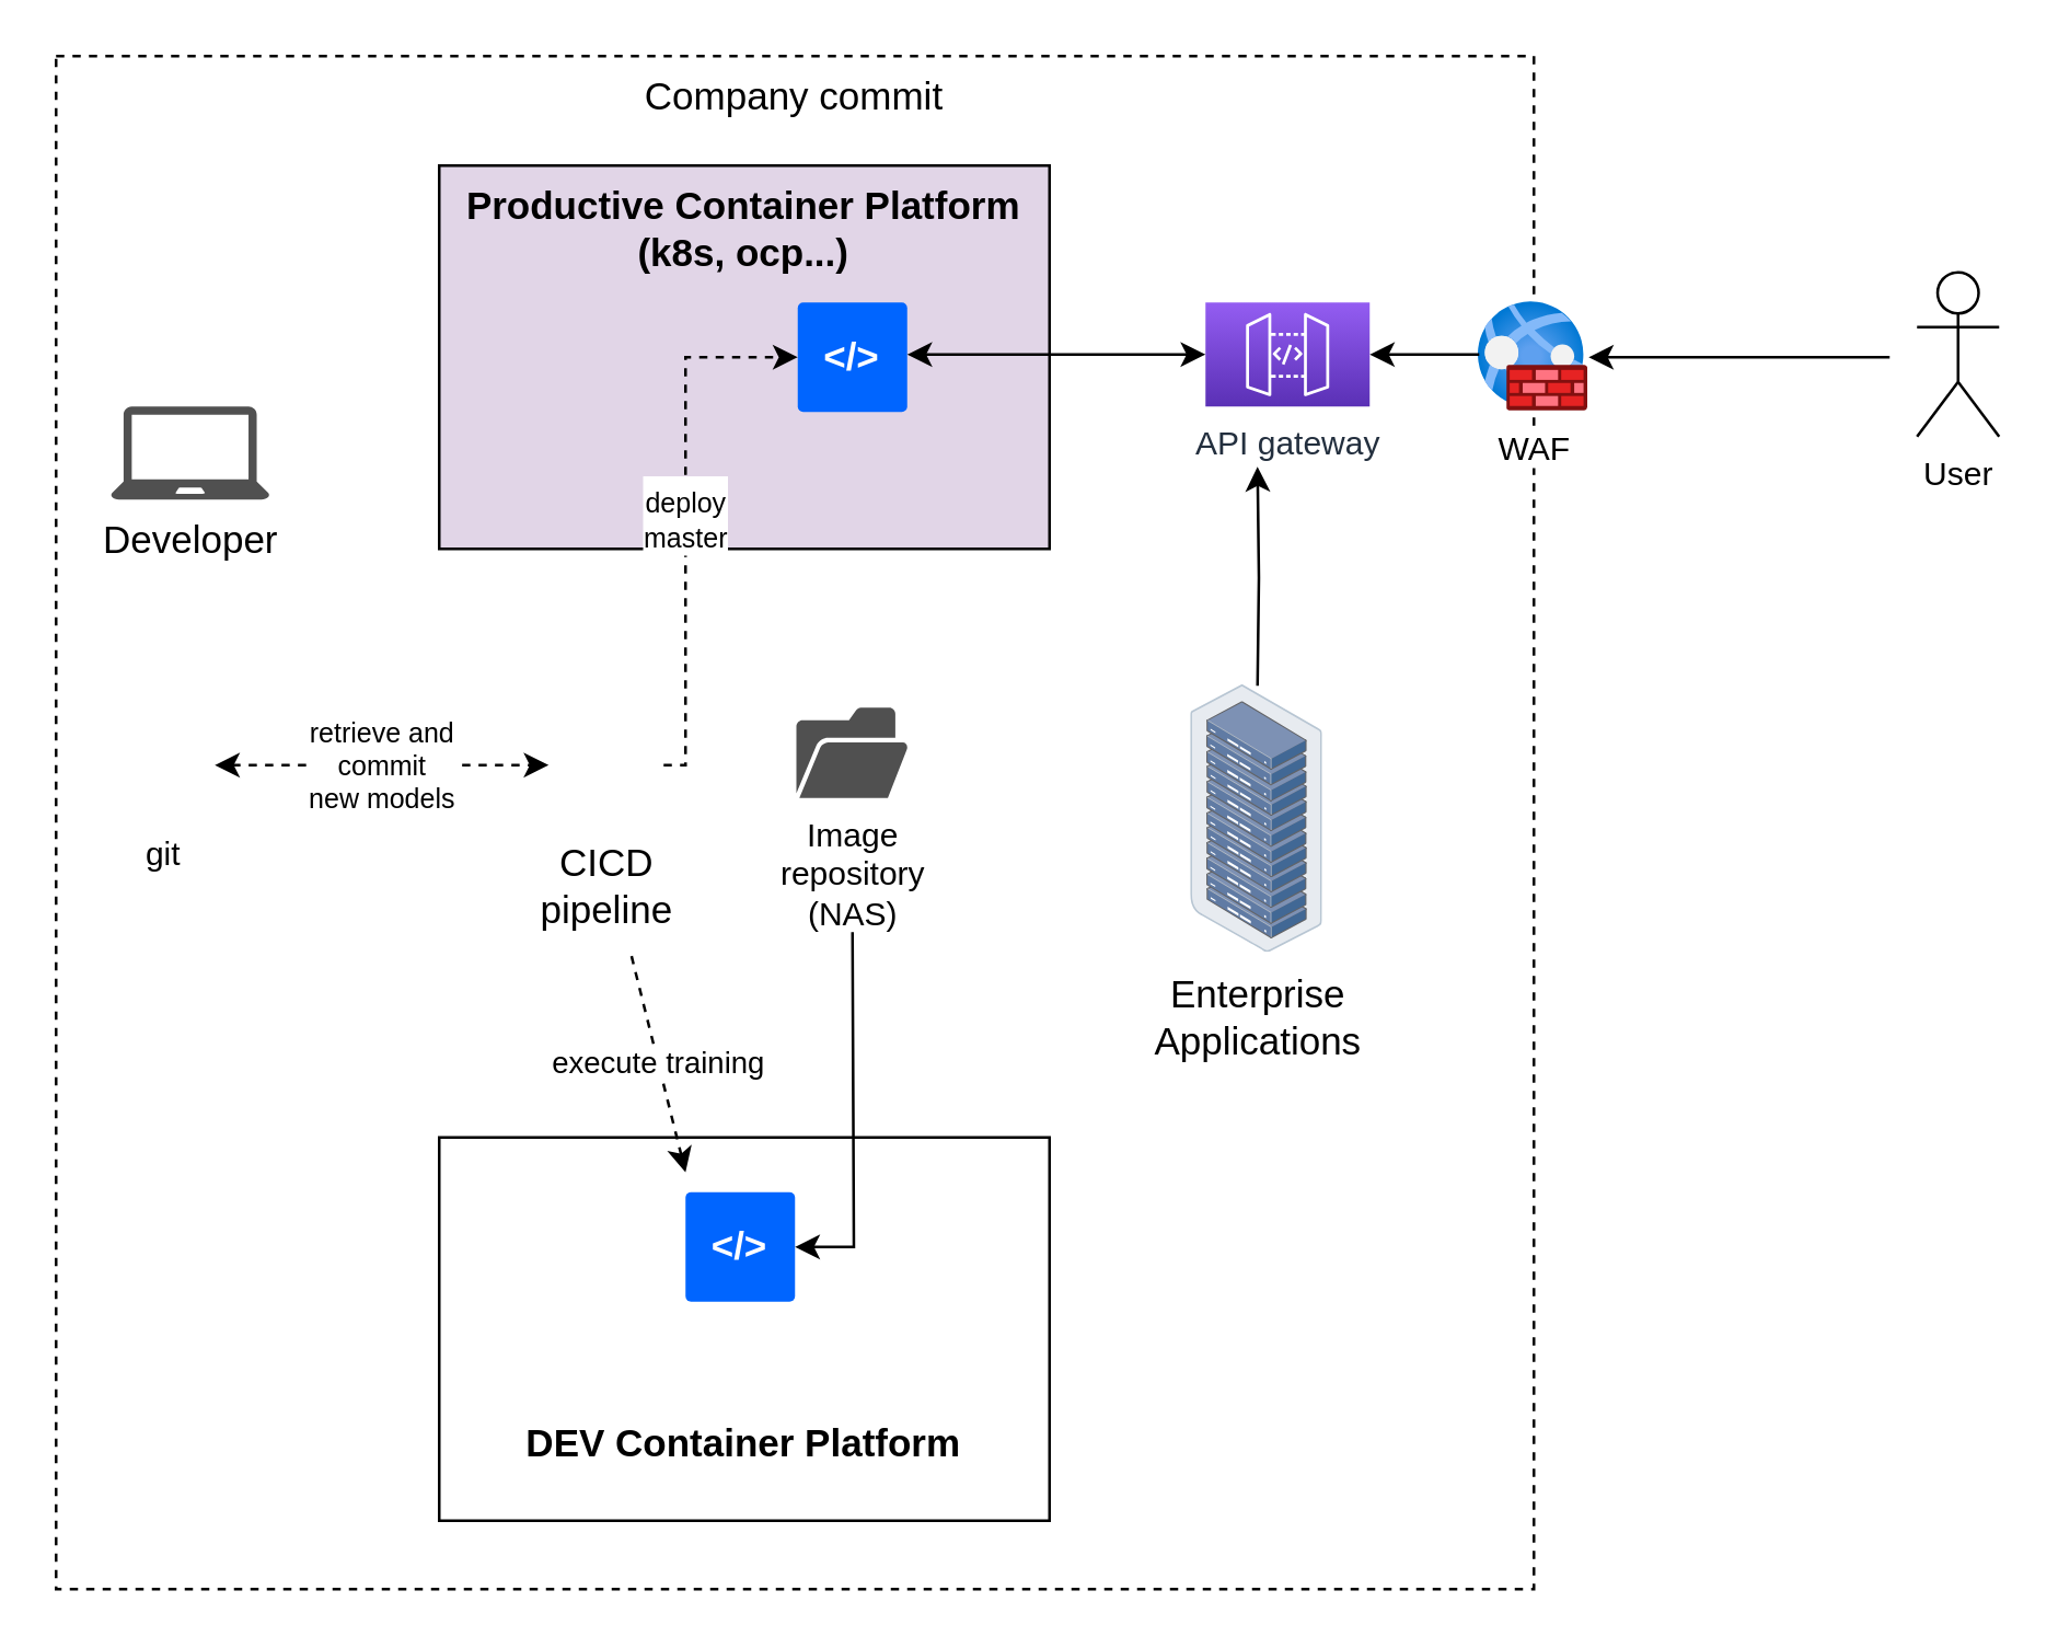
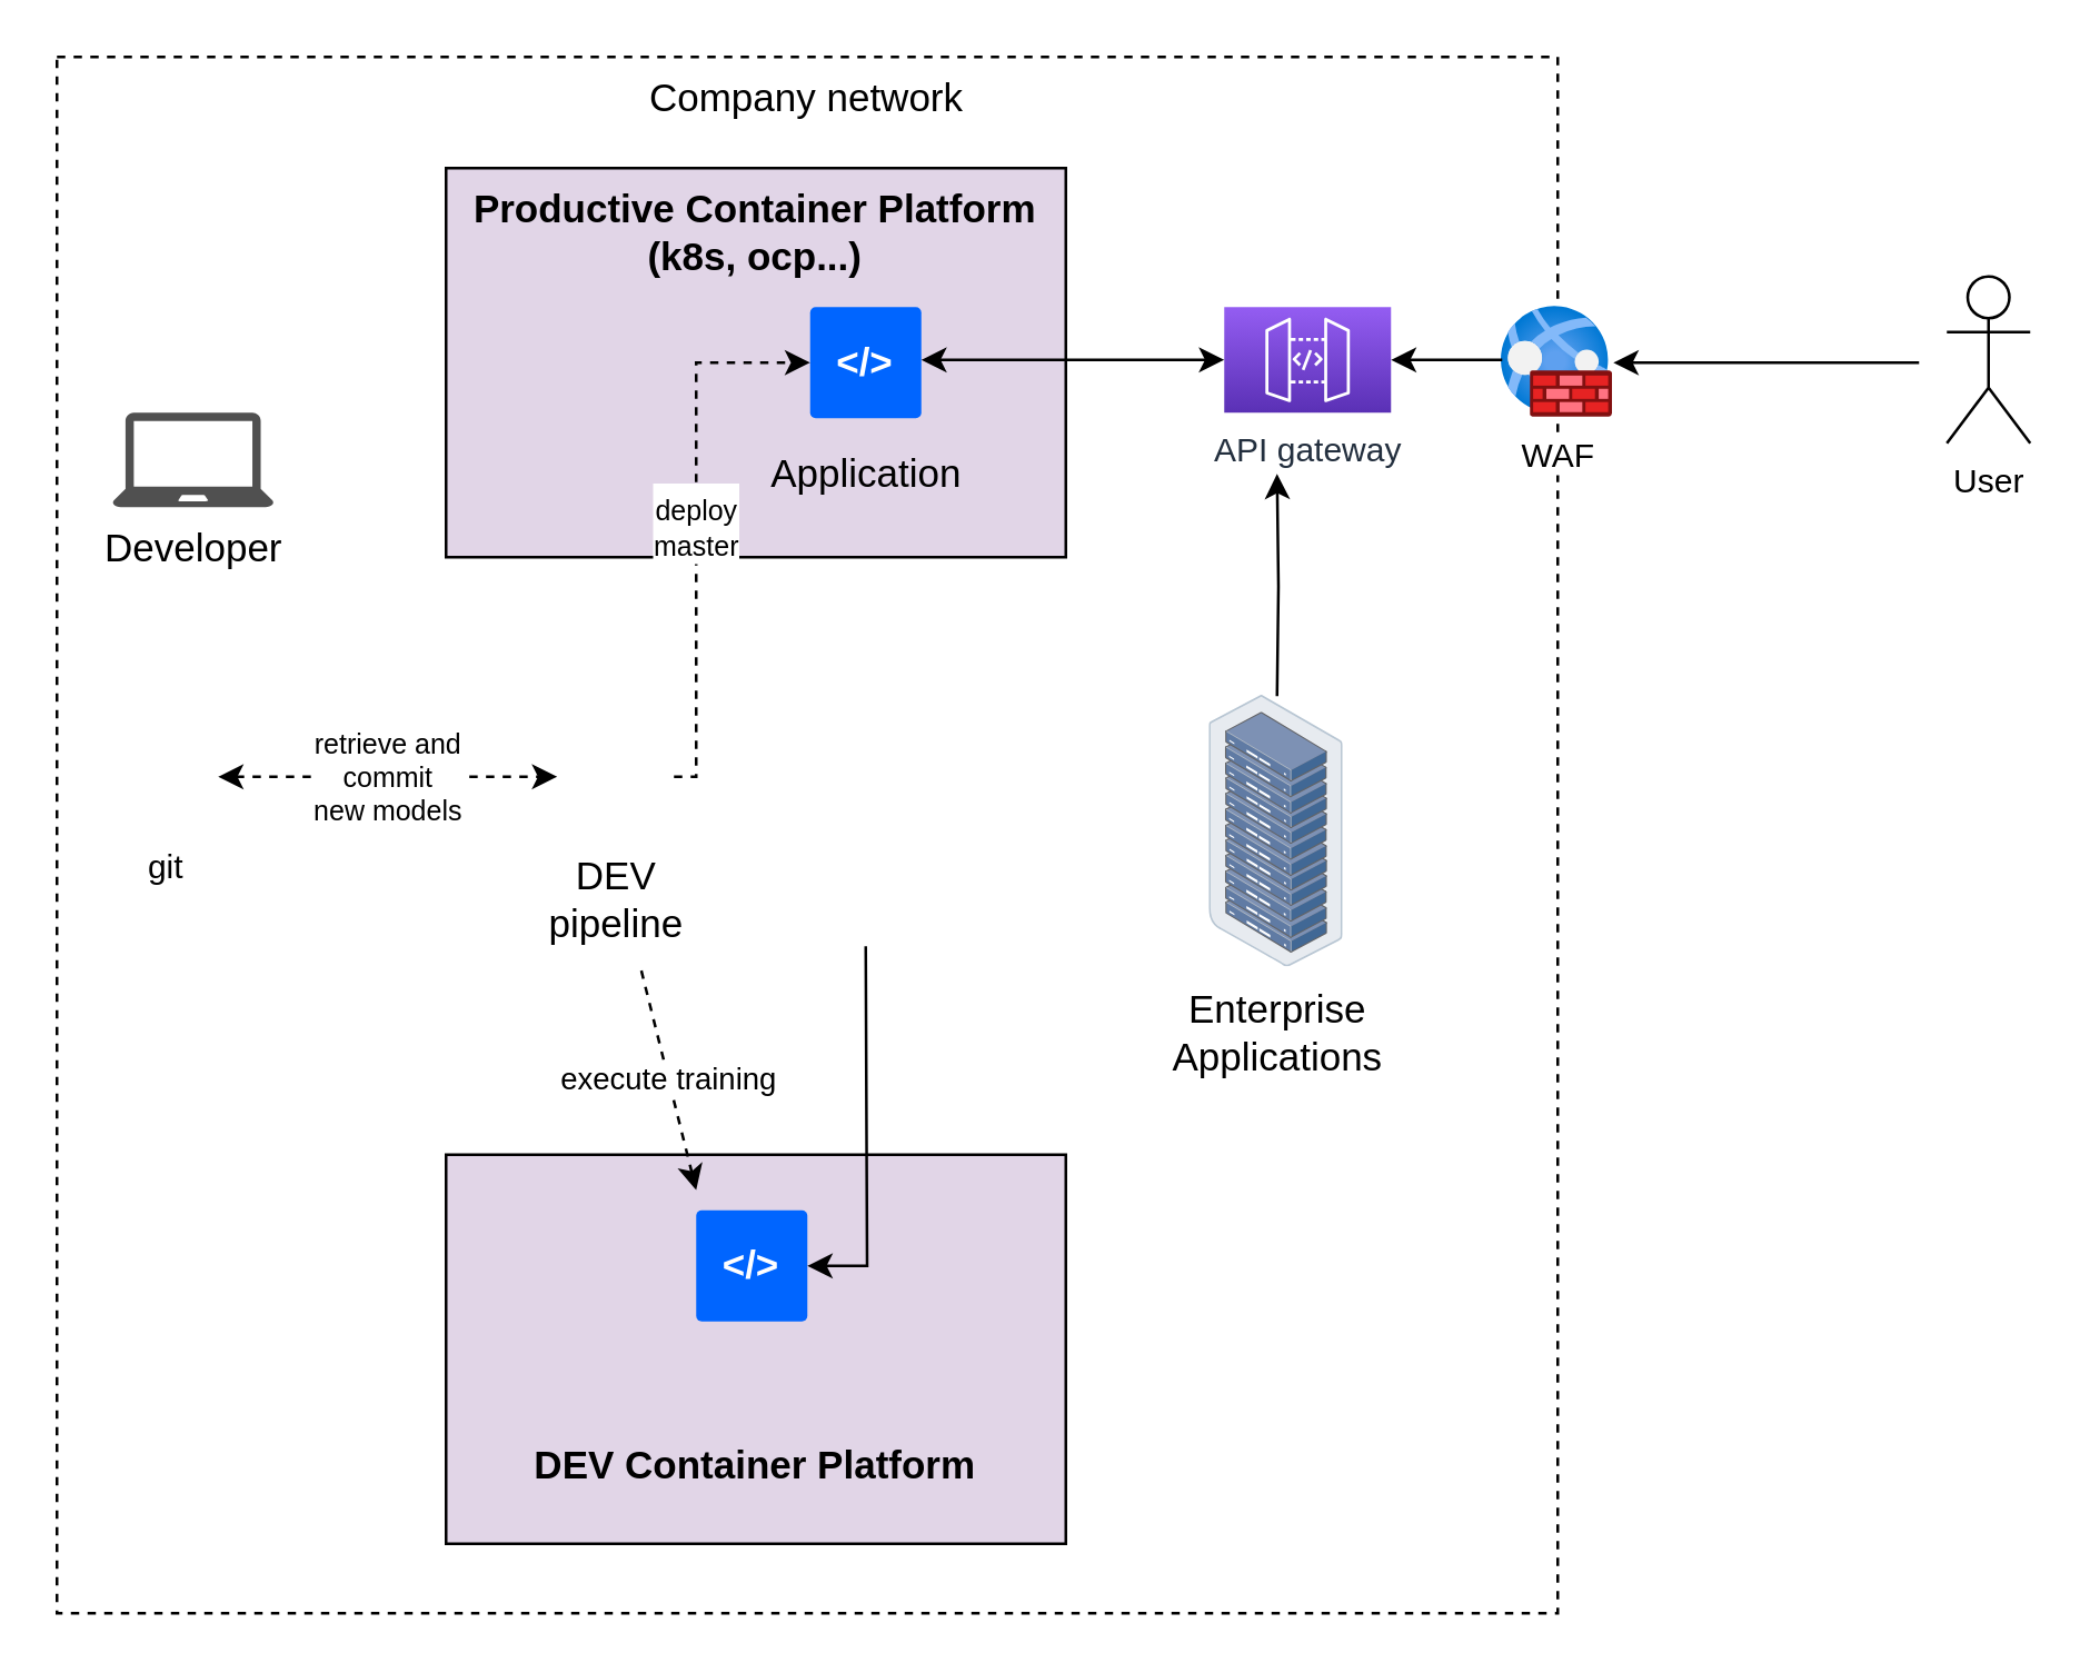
- <mxCell id="2" value="Company commit" style="rounded=0;whiteSpace=wrap;html=1;fontSize=14;dashed=1;verticalAlign=top;" parent="1" vertex="1"><mxGeometry x="20" y="20" width="540" height="560" as="geometry" /></mxCell>
+ <mxCell id="2" value="Company network" style="rounded=0;whiteSpace=wrap;html=1;fontSize=14;dashed=1;verticalAlign=top;" parent="1" vertex="1"><mxGeometry x="20" y="20" width="540" height="560" as="geometry" /></mxCell>
+ <mxCell id="14" value="Application" style="text;html=1;align=center;verticalAlign=middle;resizable=0;points=[];autosize=1;fontSize=14;" parent="12" vertex="1"><mxGeometry y="50" width="80" height="20" as="geometry" /></mxCell>
- <mxCell id="23" value="&lt;div&gt;Image&lt;/div&gt;&lt;div&gt;repository&lt;/div&gt;&lt;div&gt;(NAS)&lt;br&gt;&lt;/div&gt;" style="pointerEvents=1;shadow=0;dashed=0;html=1;strokeColor=none;fillColor=#505050;labelPosition=center;verticalLabelPosition=bottom;verticalAlign=top;outlineConnect=0;align=center;shape=mxgraph.office.concepts.folder_open;" vertex="1" parent="1"><mxGeometry x="290.5" y="258" width="41" height="33" as="geometry" /></mxCell>
- <mxCell id="16" value="&lt;div&gt;CICD&lt;/div&gt;&lt;div&gt;pipeline&lt;br&gt;&lt;/div&gt;" style="shape=image;html=1;verticalAlign=top;verticalLabelPosition=bottom;labelBackgroundColor=#ffffff;imageAspect=0;aspect=fixed;image=https://cdn4.iconfinder.com/data/icons/logos-brands-5/24/jenkins-128.png;fontSize=14;" parent="1" vertex="1"><mxGeometry x="200" y="258" width="42" height="42" as="geometry" /></mxCell>
+ <mxCell id="16" value="&lt;div&gt;DEV&lt;/div&gt;&lt;div&gt;pipeline&lt;br&gt;&lt;/div&gt;" style="shape=image;html=1;verticalAlign=top;verticalLabelPosition=bottom;labelBackgroundColor=#ffffff;imageAspect=0;aspect=fixed;image=https://cdn4.iconfinder.com/data/icons/logos-brands-5/24/jenkins-128.png;fontSize=14;" parent="1" vertex="1"><mxGeometry x="200" y="258" width="42" height="42" as="geometry" /></mxCell>
- <mxCell id="20" value="&lt;div&gt;DEV Container Platform&lt;/div&gt;&lt;div&gt;&lt;br&gt;&lt;/div&gt;" style="rounded=0;whiteSpace=wrap;html=1;verticalAlign=bottom;fontStyle=1;fontSize=14;" vertex="1" parent="1"><mxGeometry x="160" y="415" width="223" height="140" as="geometry" /></mxCell>
+ <mxCell id="20" value="&lt;div&gt;DEV Container Platform&lt;/div&gt;&lt;div&gt;&lt;br&gt;&lt;/div&gt;" style="rounded=0;whiteSpace=wrap;html=1;verticalAlign=bottom;fontStyle=1;fontSize=14;fillColor=#e1d5e7;" vertex="1" parent="1"><mxGeometry x="160" y="415" width="223" height="140" as="geometry" /></mxCell>
